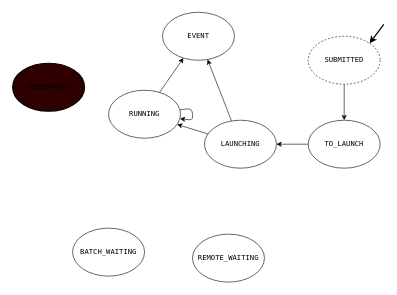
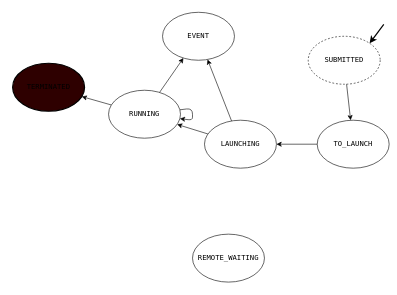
+ <mxCell id="12" style="edgeStyle=none;html=1;" parent="1" source="14" target="5" edge="1"><mxGeometry relative="1" as="geometry" /></mxCell>
- <mxCell id="8" value="&lt;pre class=&quot;p-code-container p-code-container--block p-code-highlight__code-wrapper&quot;&gt;&lt;code&gt;&lt;span class=&quot;hljs-string&quot;&gt;TO_LAUNCH&lt;/span&gt;&lt;/code&gt;&lt;/pre&gt;" style="ellipse;whiteSpace=wrap;html=1;strokeWidth=1;" parent="1" vertex="1"><mxGeometry x="513" y="200" width="120" height="80" as="geometry" /></mxCell>
+ <mxCell id="8" value="&lt;pre class=&quot;p-code-container p-code-container--block p-code-highlight__code-wrapper&quot;&gt;&lt;code&gt;&lt;span class=&quot;hljs-string&quot;&gt;TO_LAUNCH&lt;/span&gt;&lt;/code&gt;&lt;/pre&gt;" style="ellipse;whiteSpace=wrap;html=1;strokeWidth=1;" parent="1" vertex="1"><mxGeometry x="528" y="200" width="120" height="80" as="geometry" /></mxCell>
- <mxCell id="16" value="&lt;pre class=&quot;p-code-container p-code-container--block p-code-highlight__code-wrapper&quot;&gt;&lt;code&gt;&lt;span class=&quot;hljs-string&quot;&gt;BATCH_WAITING&lt;/span&gt;&lt;/code&gt;&lt;/pre&gt;" style="ellipse;whiteSpace=wrap;html=1;strokeWidth=1;" parent="1" vertex="1"><mxGeometry x="120" y="380" width="120" height="80" as="geometry" /></mxCell>
